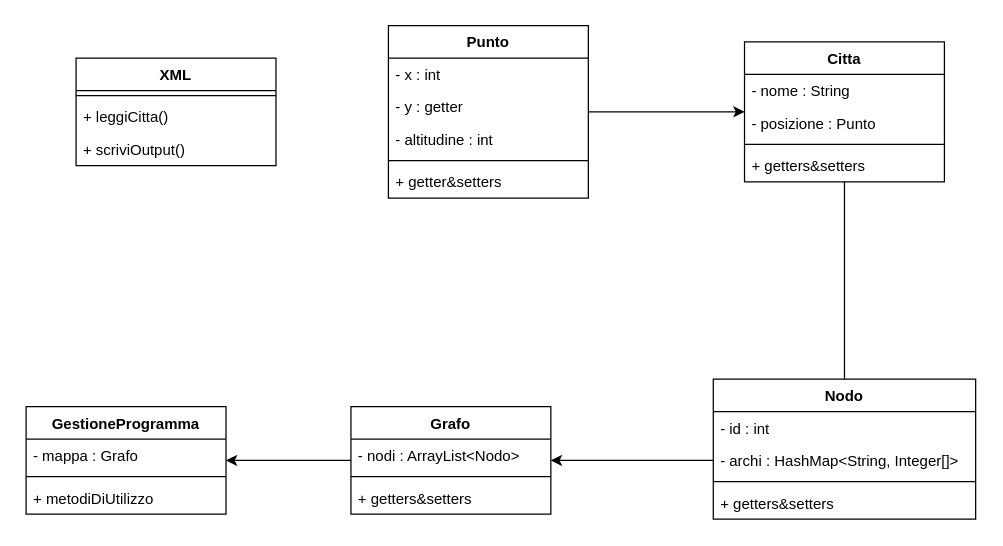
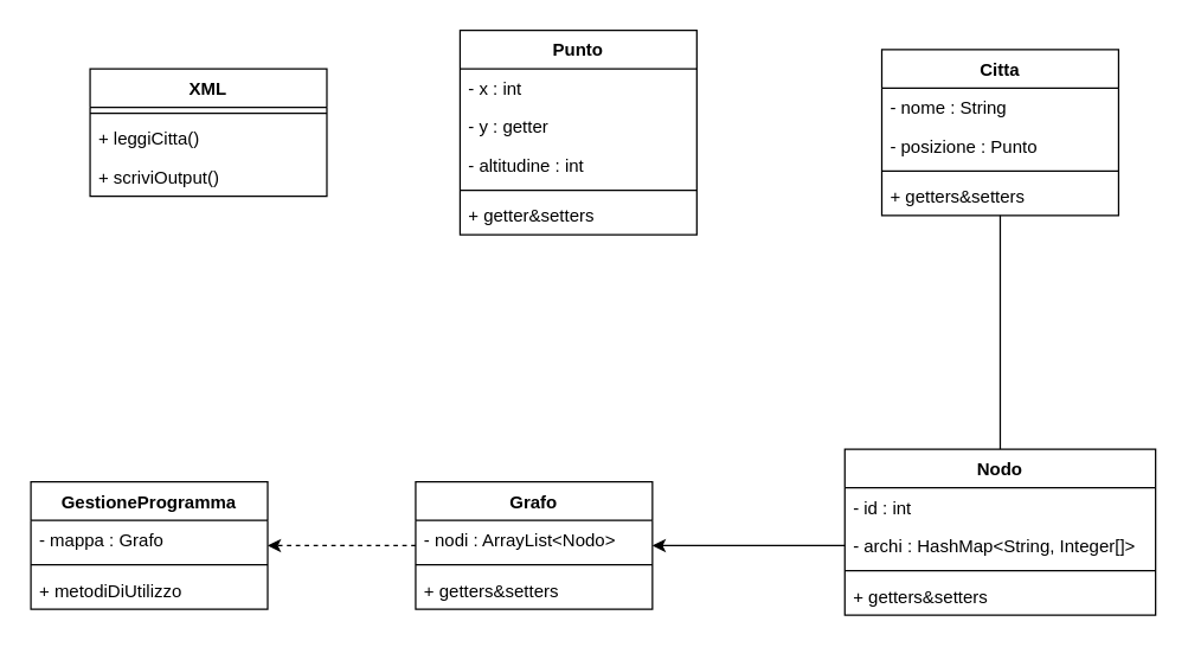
- <mxCell id="12" style="edgeStyle=orthogonalEdgeStyle;rounded=0;orthogonalLoop=1;jettySize=auto;html=1;" edge="1" parent="1" source="13" target="19"><mxGeometry relative="1" as="geometry" /></mxCell>
- <mxCell id="24" style="edgeStyle=orthogonalEdgeStyle;rounded=0;orthogonalLoop=1;jettySize=auto;html=1;" edge="1" parent="1" source="25" target="30"><mxGeometry relative="1" as="geometry" /></mxCell>
+ <mxCell id="24" style="edgeStyle=orthogonalEdgeStyle;rounded=0;orthogonalLoop=1;jettySize=auto;html=1;dashed=1;" edge="1" parent="1" source="25" target="30"><mxGeometry relative="1" as="geometry" /></mxCell>
